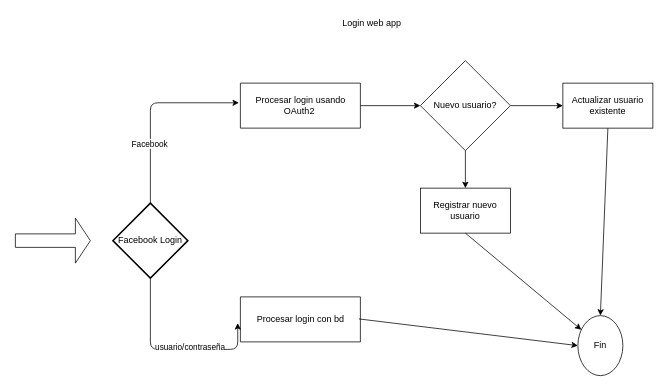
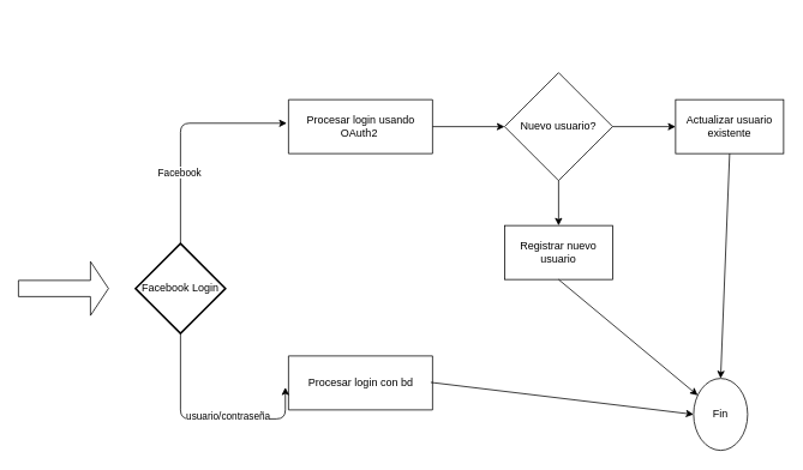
- <mxCell id="20" value="Login web app" style="text;html=1;align=center;verticalAlign=middle;resizable=0;points=[];autosize=1;" vertex="1" parent="1"><mxGeometry x="450" y="20" width="90" height="20" as="geometry" /></mxCell>
